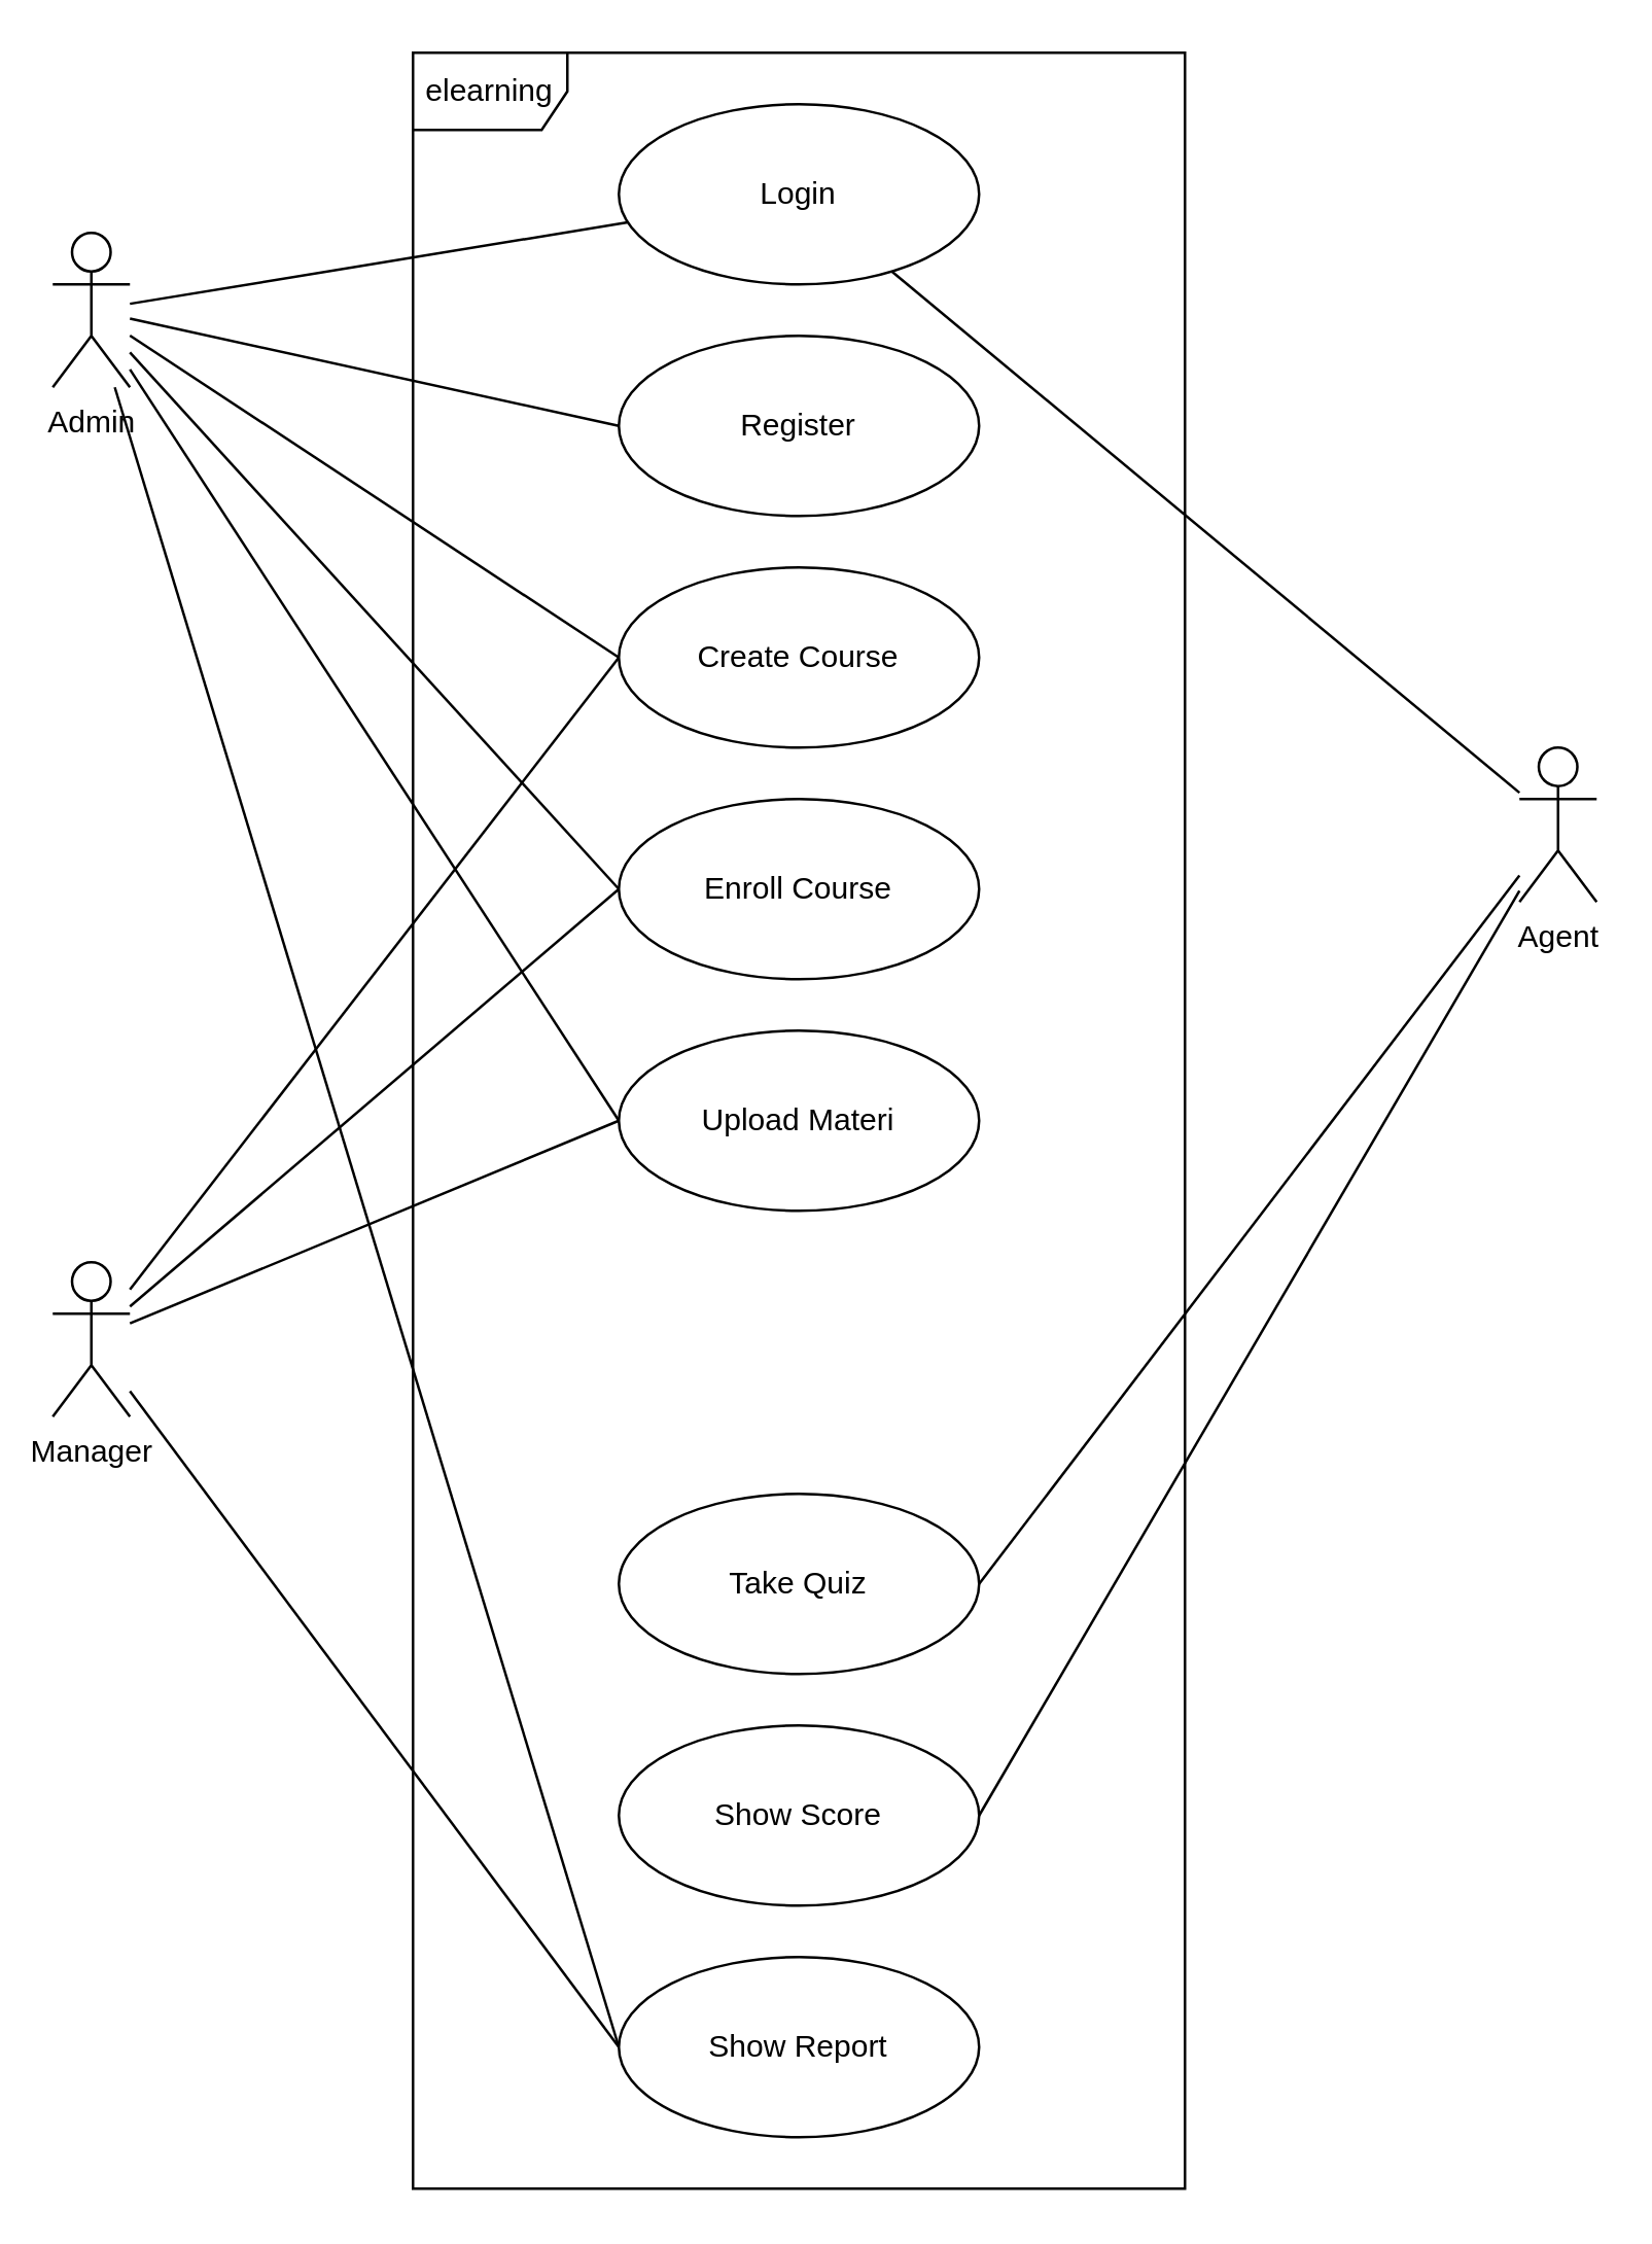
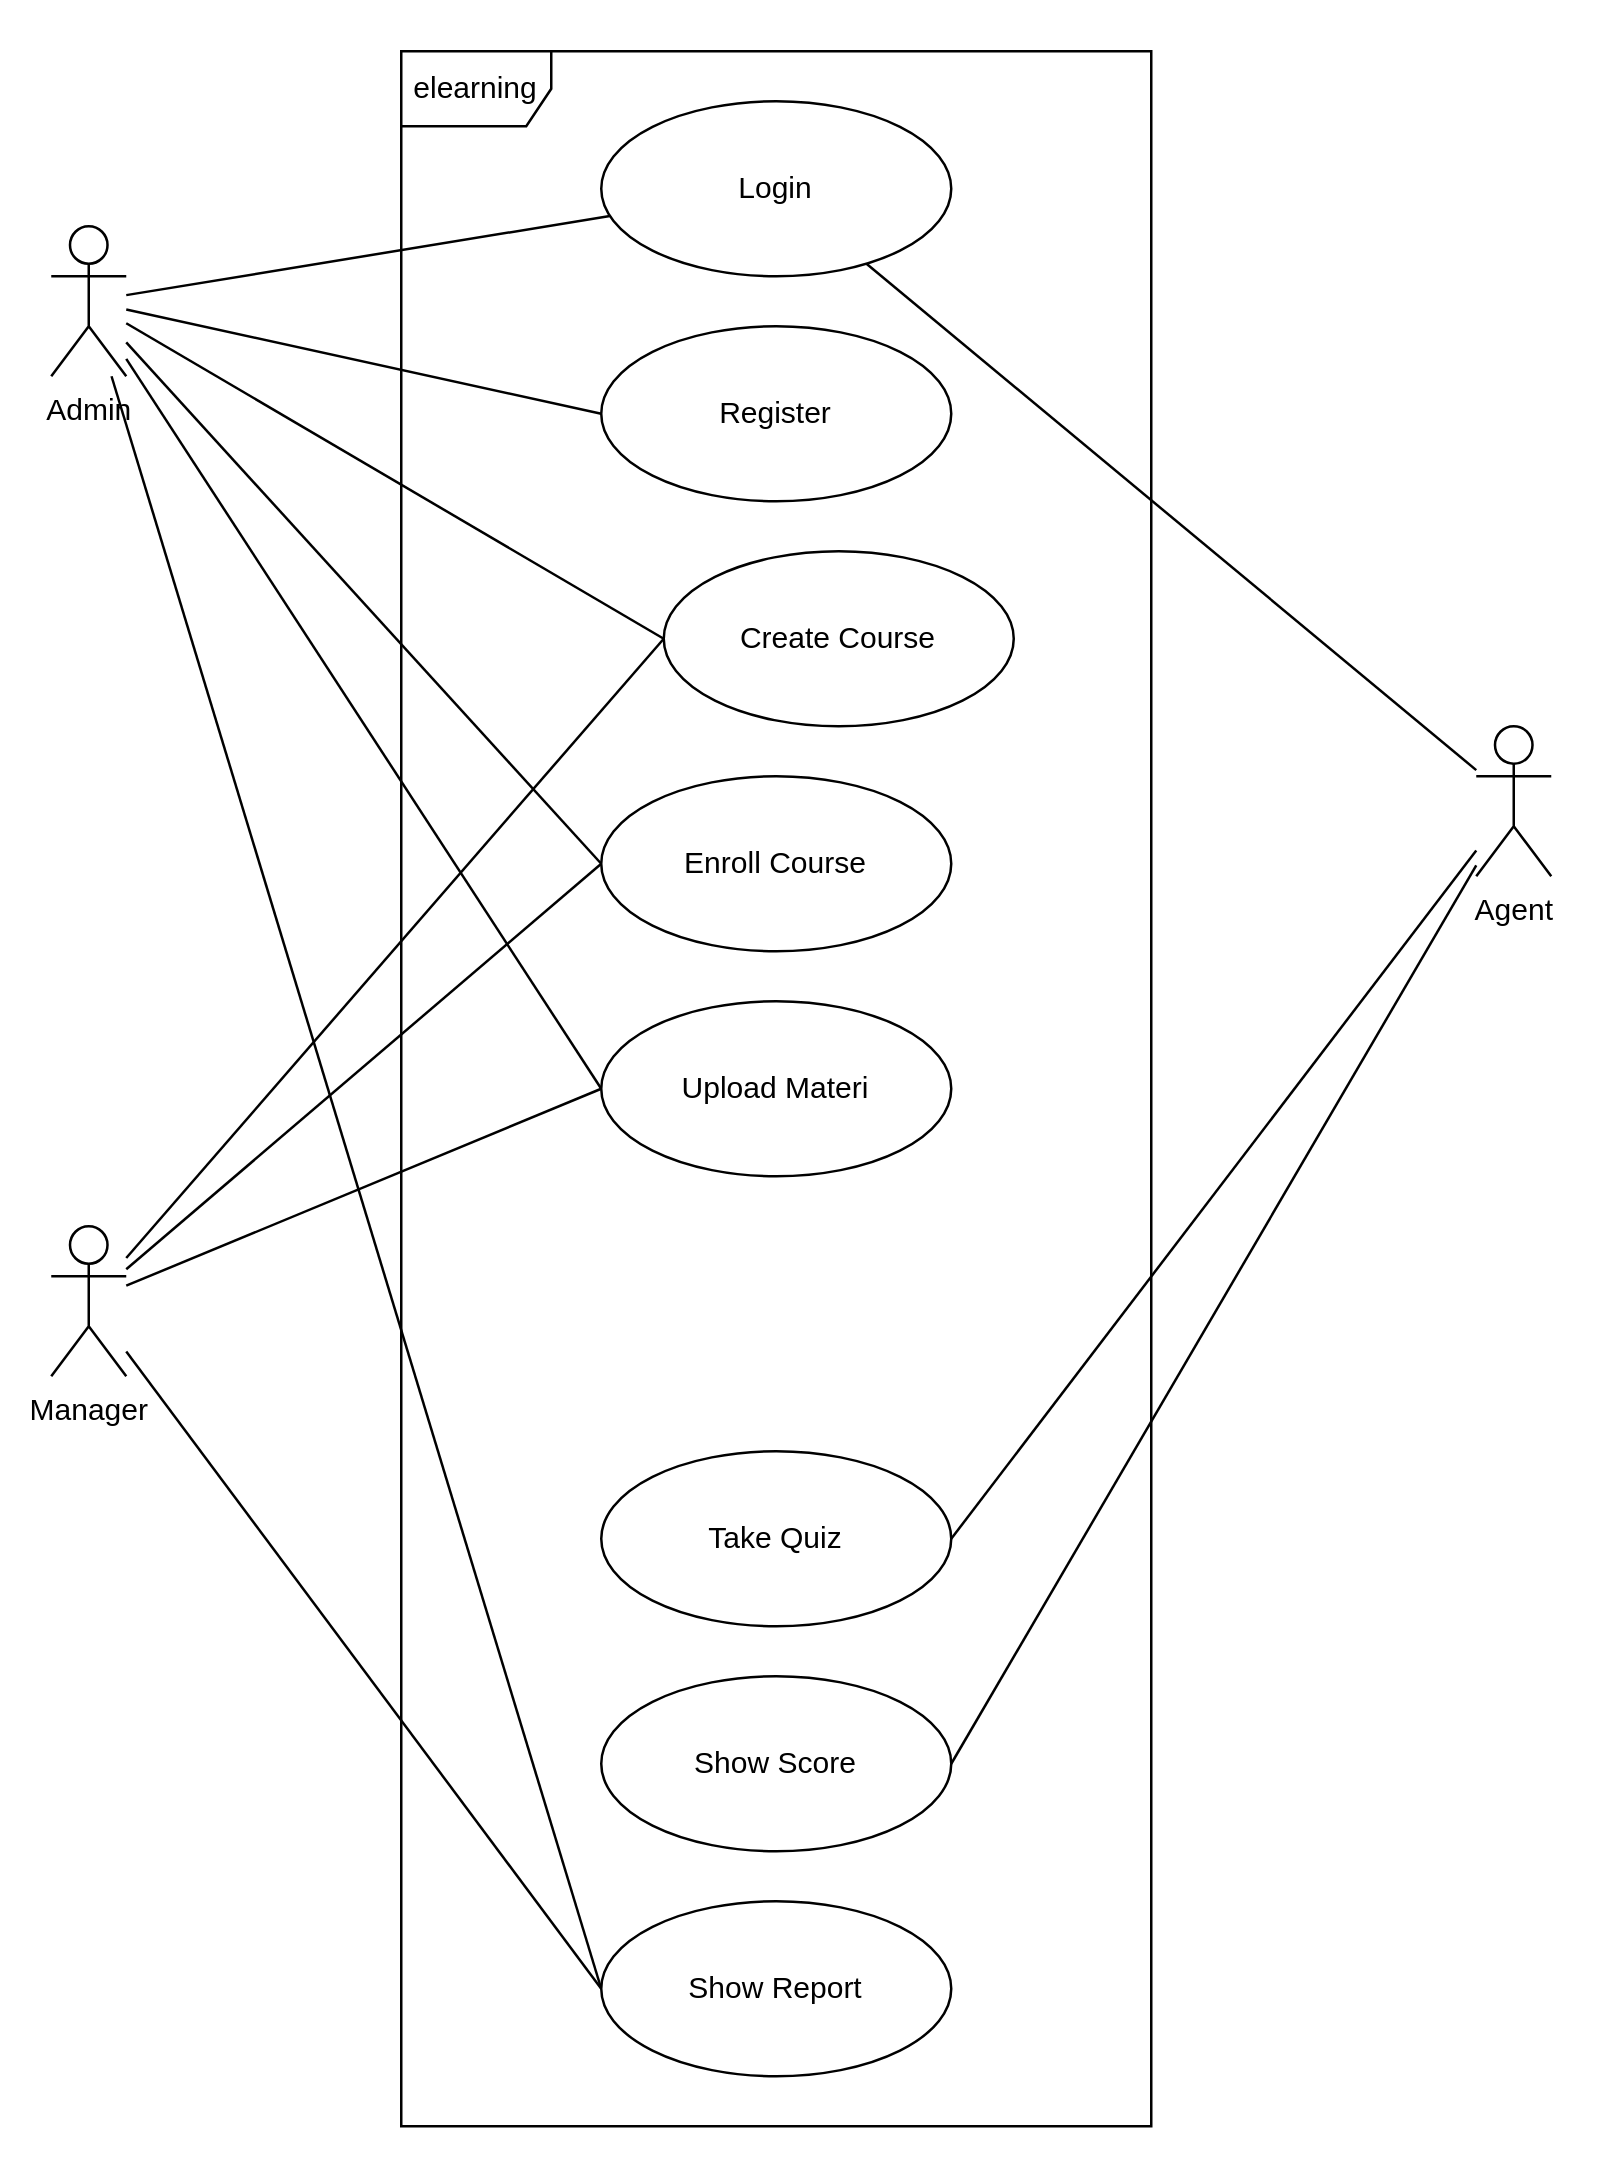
- <mxCell id="21" value="Create Course" style="ellipse;whiteSpace=wrap;html=1;" vertex="1" parent="1"><mxGeometry x="240" y="220" width="140" height="70" as="geometry" /></mxCell>
+ <mxCell id="21" value="Create Course" style="ellipse;whiteSpace=wrap;html=1;" vertex="1" parent="1"><mxGeometry x="265" y="220" width="140" height="70" as="geometry" /></mxCell>
